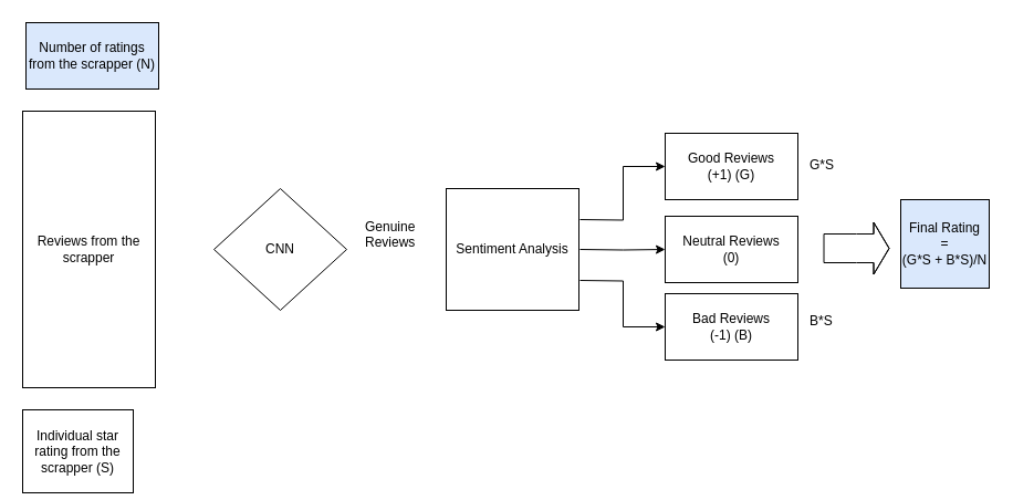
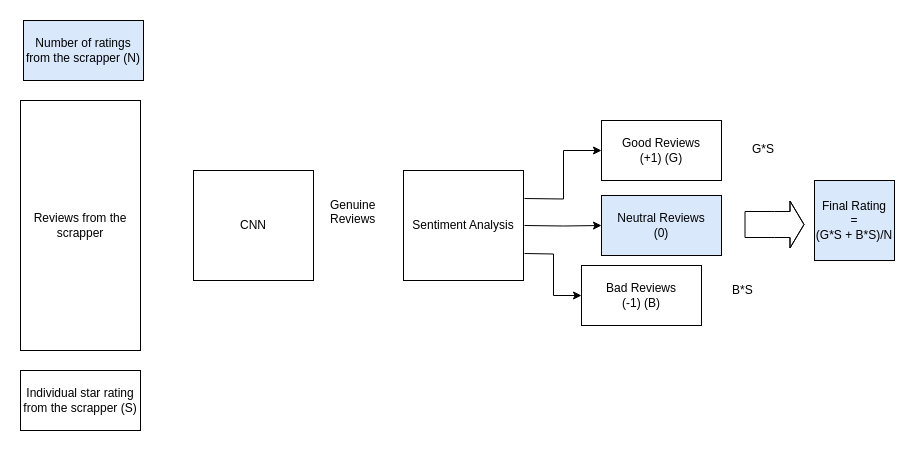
- <mxCell id="15" value="G*S" style="text;html=1;resizable=0;points=[];autosize=1;align=left;verticalAlign=top;spacingTop=-4;" vertex="1" parent="1"><mxGeometry x="730" y="139" width="40" height="20" as="geometry" /></mxCell>
+ <mxCell id="15" value="G*S" style="text;html=1;resizable=0;points=[];autosize=1;align=left;verticalAlign=top;spacingTop=-4;" vertex="1" parent="1"><mxGeometry x="750" y="139" width="40" height="20" as="geometry" /></mxCell>
- <mxCell id="3" value="CNN" style="rhombus;whiteSpace=wrap;html=1;" vertex="1" parent="1"><mxGeometry x="193" y="170" width="120" height="110" as="geometry" /></mxCell>
+ <mxCell id="3" value="CNN" style="rounded=0;whiteSpace=wrap;html=1;" vertex="1" parent="1"><mxGeometry x="193" y="170" width="120" height="110" as="geometry" /></mxCell>
- <mxCell id="10" value="Neutral Reviews&lt;br&gt;(0)" style="rounded=0;whiteSpace=wrap;html=1;" vertex="1" parent="1"><mxGeometry x="601" y="195" width="120" height="60" as="geometry" /></mxCell>
+ <mxCell id="10" value="Neutral Reviews&lt;br&gt;(0)" style="rounded=0;whiteSpace=wrap;html=1;fillColor=#dae8fc;" vertex="1" parent="1"><mxGeometry x="601" y="195" width="120" height="60" as="geometry" /></mxCell>
- <mxCell id="9" value="Bad Reviews&lt;br&gt;(-1) (B)" style="rounded=0;whiteSpace=wrap;html=1;" vertex="1" parent="1"><mxGeometry x="601" y="265" width="120" height="60" as="geometry" /></mxCell>
+ <mxCell id="9" value="Bad Reviews&lt;br&gt;(-1) (B)" style="rounded=0;whiteSpace=wrap;html=1;" vertex="1" parent="1"><mxGeometry x="581" y="265" width="120" height="60" as="geometry" /></mxCell>
- <mxCell id="11" value="Individual star rating from the scrapper (S)" style="rounded=0;whiteSpace=wrap;html=1;" vertex="1" parent="1"><mxGeometry x="20" y="370" width="100" height="75" as="geometry" /></mxCell>
+ <mxCell id="11" value="Individual star rating from the scrapper (S)" style="rounded=0;whiteSpace=wrap;html=1;" vertex="1" parent="1"><mxGeometry x="20" y="370" width="120" height="60" as="geometry" /></mxCell>
